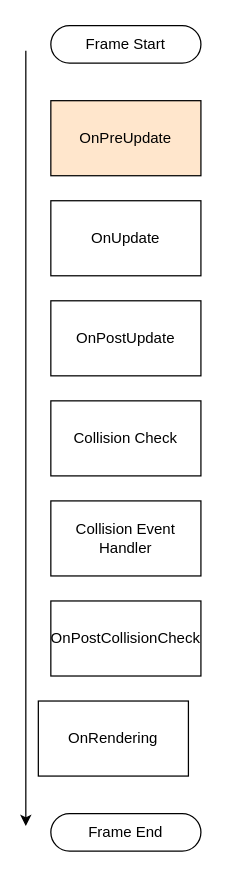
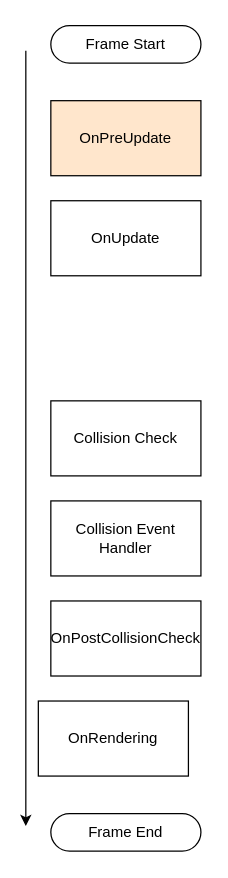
- <mxCell id="8" value="OnPostUpdate" style="rounded=0;whiteSpace=wrap;html=1;" parent="1" vertex="1"><mxGeometry x="40" y="240" width="120" height="60" as="geometry" /></mxCell>
